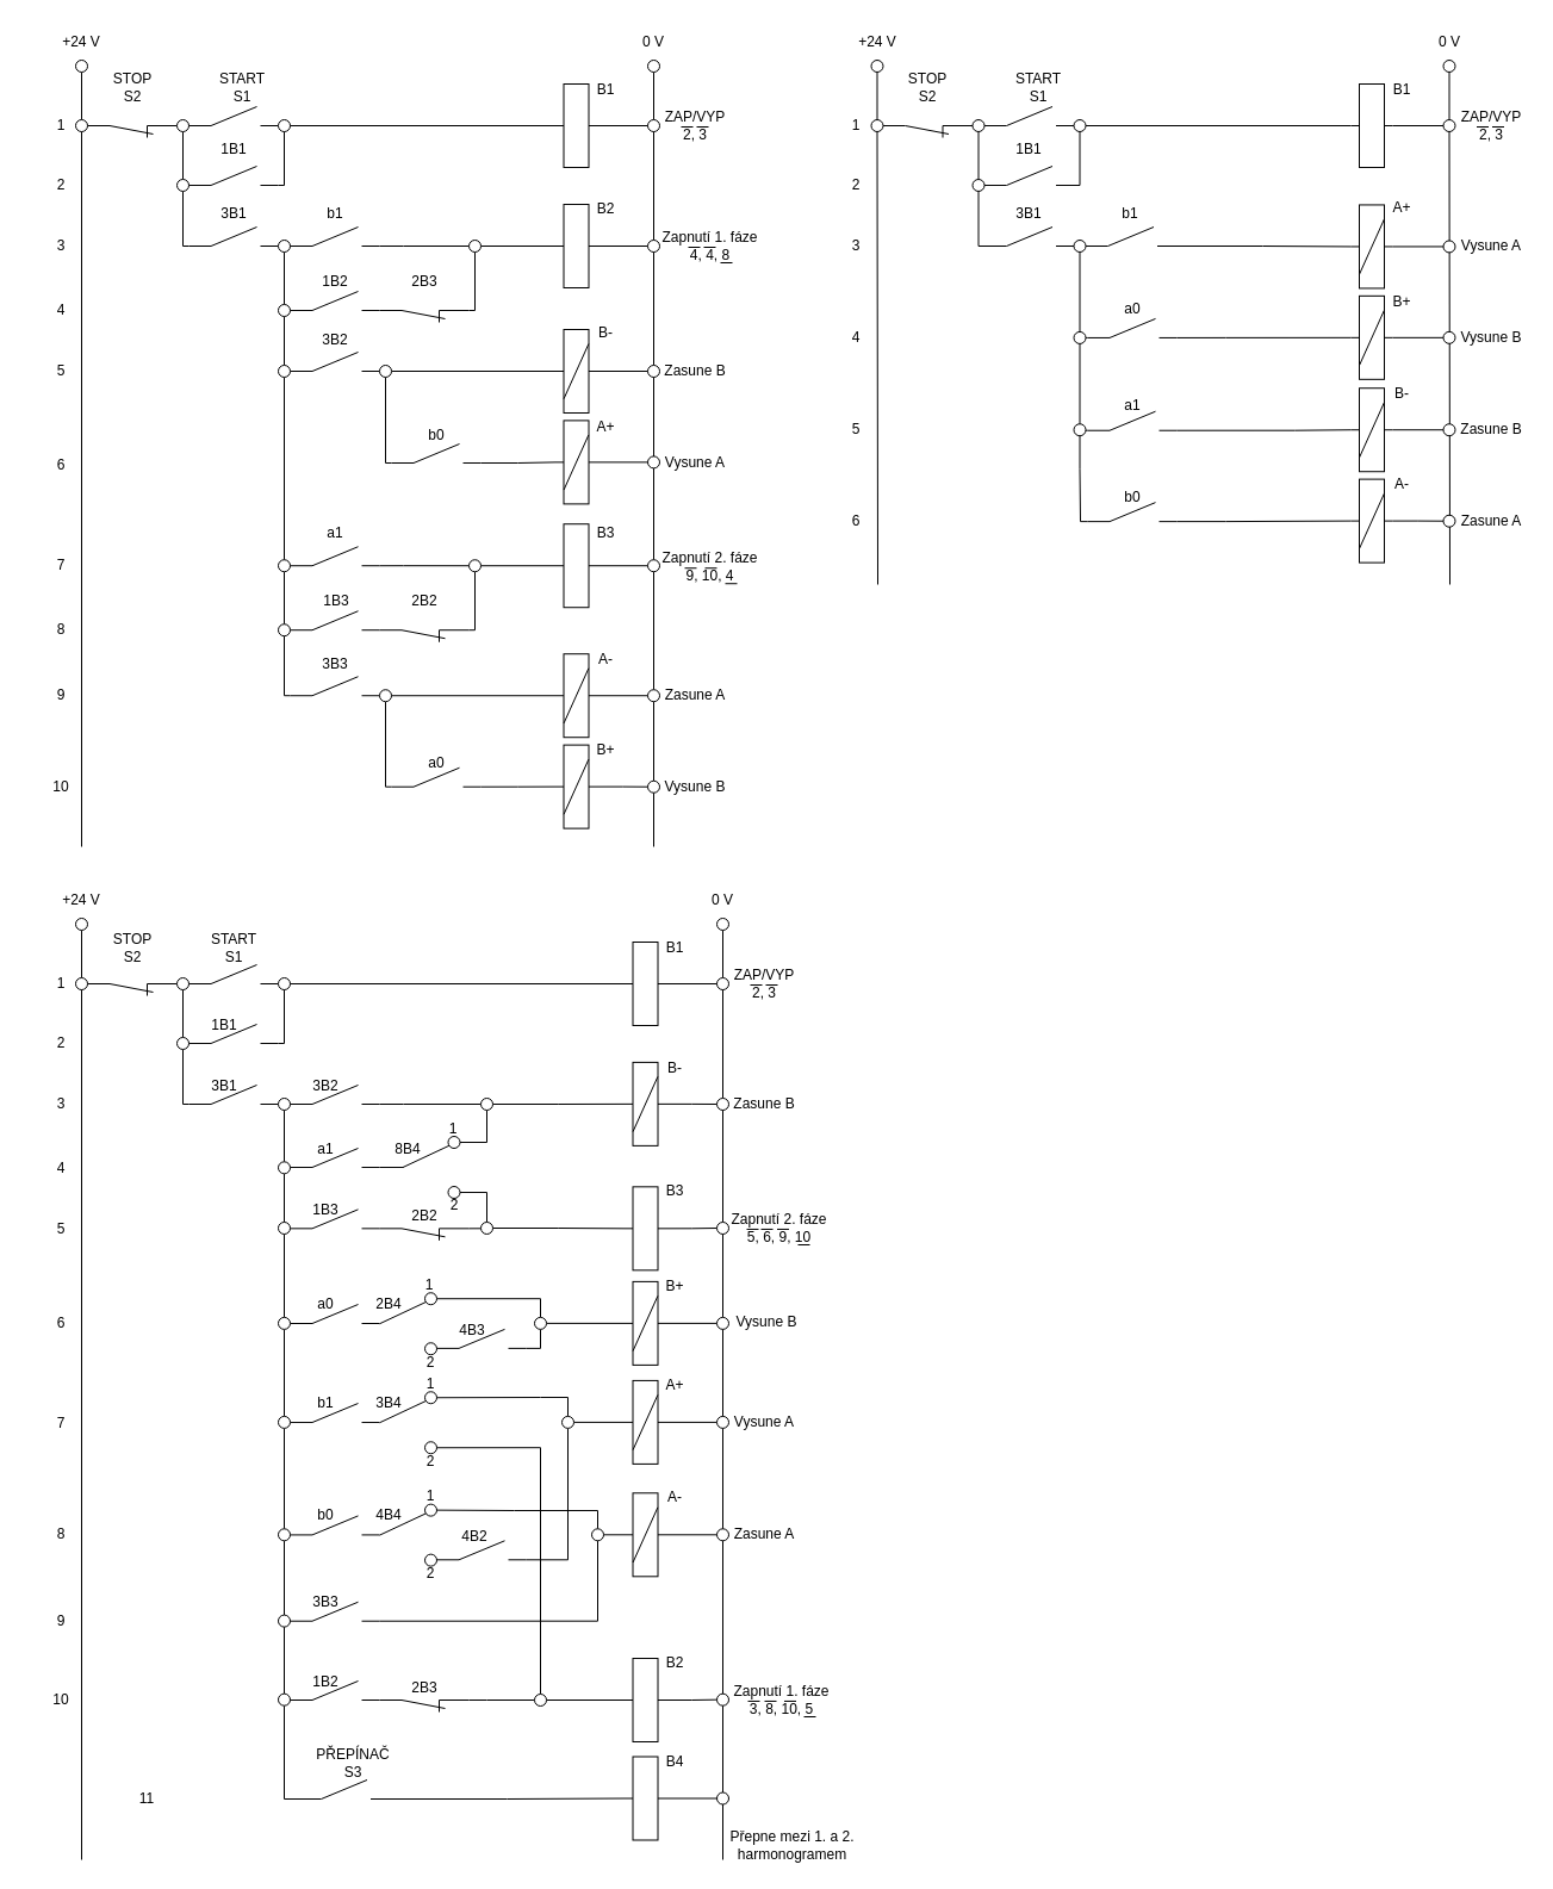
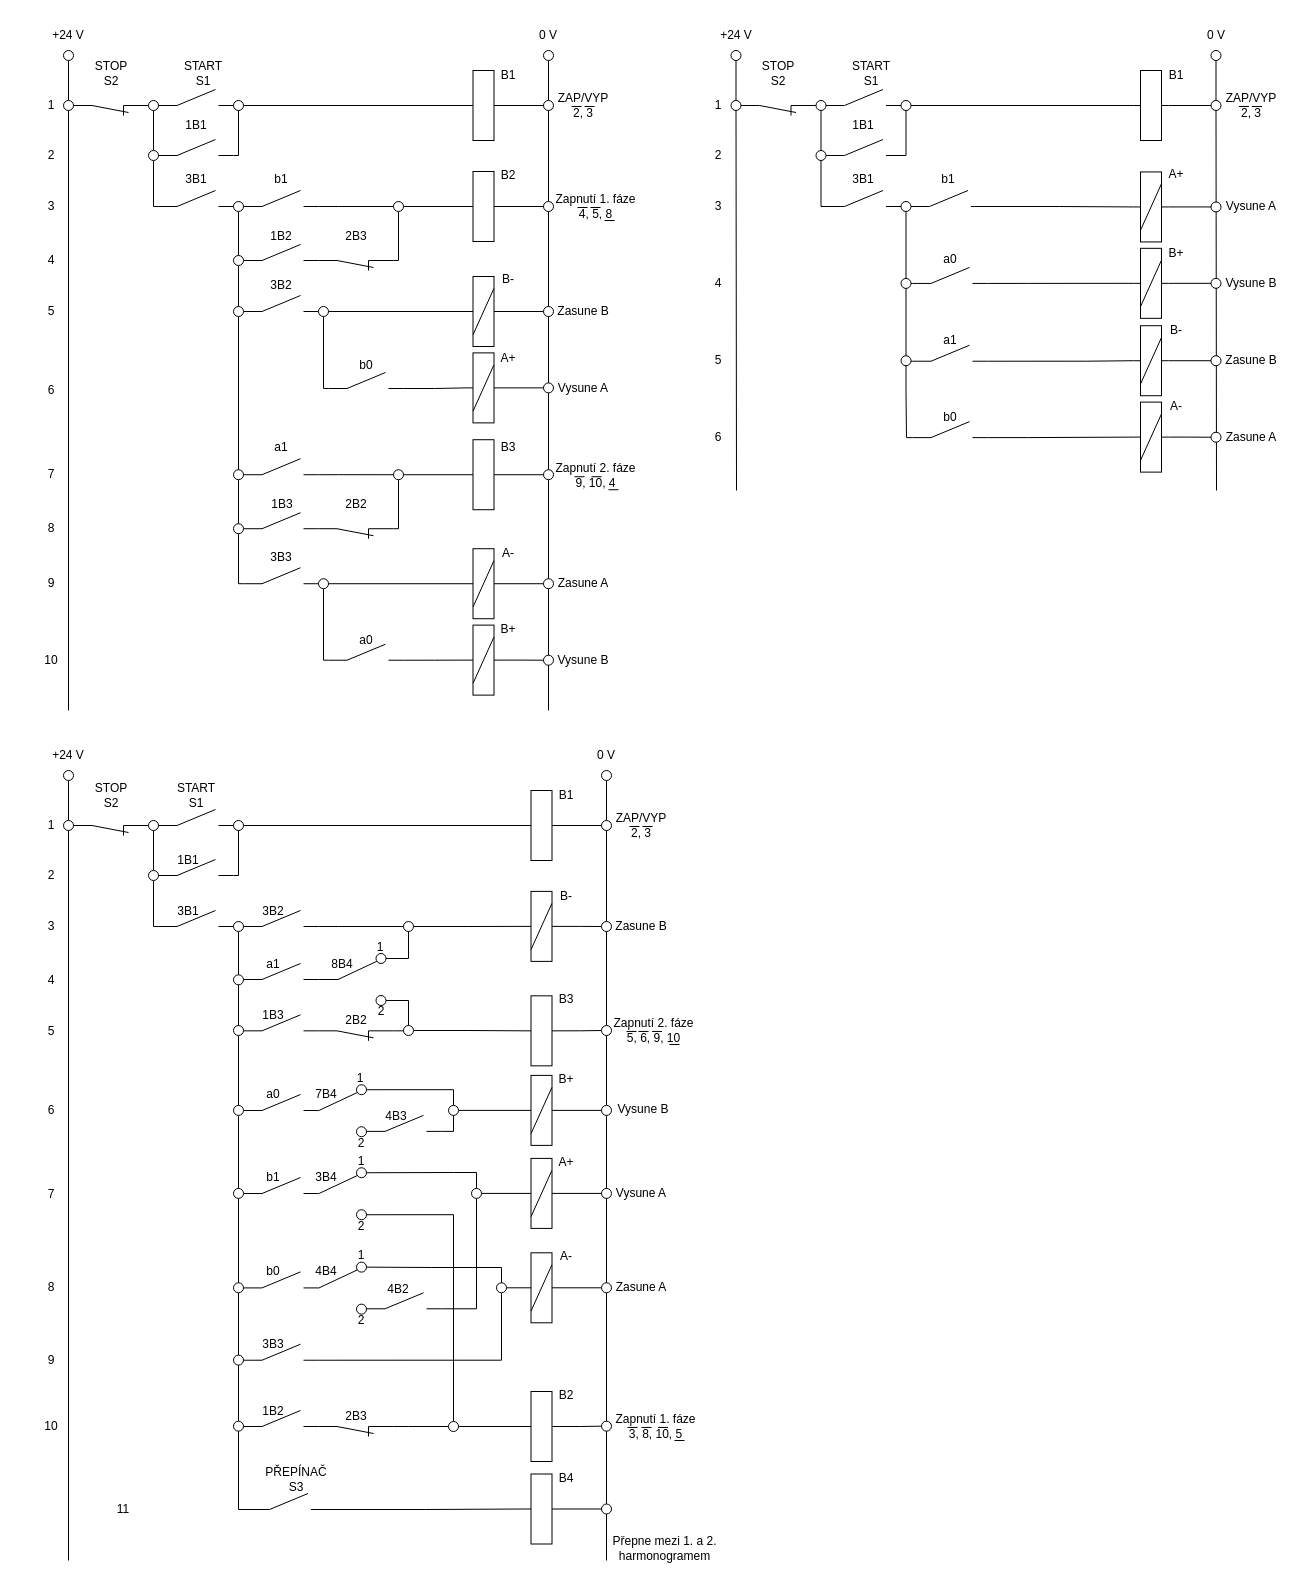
- <mxCell id="119" value="Zapnutí 1. fáze&lt;br&gt;4, 4, 8" style="text;html=1;strokeColor=none;fillColor=none;align=center;verticalAlign=middle;whiteSpace=wrap;rounded=0;" parent="1" vertex="1"><mxGeometry x="553" y="191" width="85" height="30" as="geometry" /></mxCell>
+ <mxCell id="119" value="Zapnutí 1. fáze&lt;br&gt;4, 5, 8" style="text;html=1;strokeColor=none;fillColor=none;align=center;verticalAlign=middle;whiteSpace=wrap;rounded=0;" parent="1" vertex="1"><mxGeometry x="553" y="191" width="85" height="30" as="geometry" /></mxCell>
- <mxCell id="315" value="2B4" style="text;html=1;strokeColor=none;fillColor=none;align=center;verticalAlign=middle;whiteSpace=wrap;rounded=0;" vertex="1" parent="1"><mxGeometry x="296" y="1079" width="60" height="30" as="geometry" /></mxCell>
+ <mxCell id="315" value="7B4" style="text;html=1;strokeColor=none;fillColor=none;align=center;verticalAlign=middle;whiteSpace=wrap;rounded=0;" vertex="1" parent="1"><mxGeometry x="296" y="1079" width="60" height="30" as="geometry" /></mxCell>
